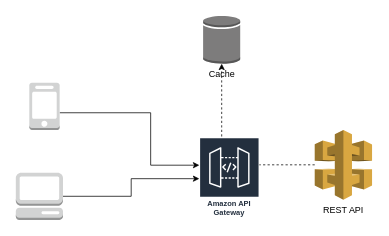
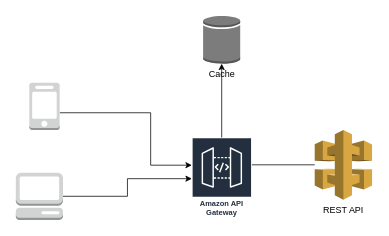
- <mxCell id="6" style="edgeStyle=orthogonalEdgeStyle;rounded=0;orthogonalLoop=1;jettySize=auto;html=1;dashed=1;" parent="1" source="7" target="8" edge="1"><mxGeometry relative="1" as="geometry" /></mxCell>
+ <mxCell id="6" style="edgeStyle=orthogonalEdgeStyle;rounded=0;orthogonalLoop=1;jettySize=auto;html=1;" parent="1" source="7" target="8" edge="1"><mxGeometry relative="1" as="geometry" /></mxCell>
- <mxCell id="9" value="Amazon API Gateway" style="sketch=0;outlineConnect=0;fontColor=#232F3E;gradientColor=none;strokeColor=#ffffff;fillColor=#232F3E;dashed=0;verticalLabelPosition=middle;verticalAlign=bottom;align=center;html=1;whiteSpace=wrap;fontSize=10;fontStyle=1;spacing=3;shape=mxgraph.aws4.productIcon;prIcon=mxgraph.aws4.api_gateway;" vertex="1" parent="1"><mxGeometry x="265" y="183" width="80" height="110" as="geometry" /></mxCell>
+ <mxCell id="9" value="Amazon API Gateway" style="sketch=0;outlineConnect=0;fontColor=#232F3E;gradientColor=none;strokeColor=#ffffff;fillColor=#232F3E;dashed=0;verticalLabelPosition=middle;verticalAlign=bottom;align=center;html=1;whiteSpace=wrap;fontSize=10;fontStyle=1;spacing=3;shape=mxgraph.aws4.productIcon;prIcon=mxgraph.aws4.api_gateway;" vertex="1" parent="1"><mxGeometry x="255" y="183" width="80" height="110" as="geometry" /></mxCell>
